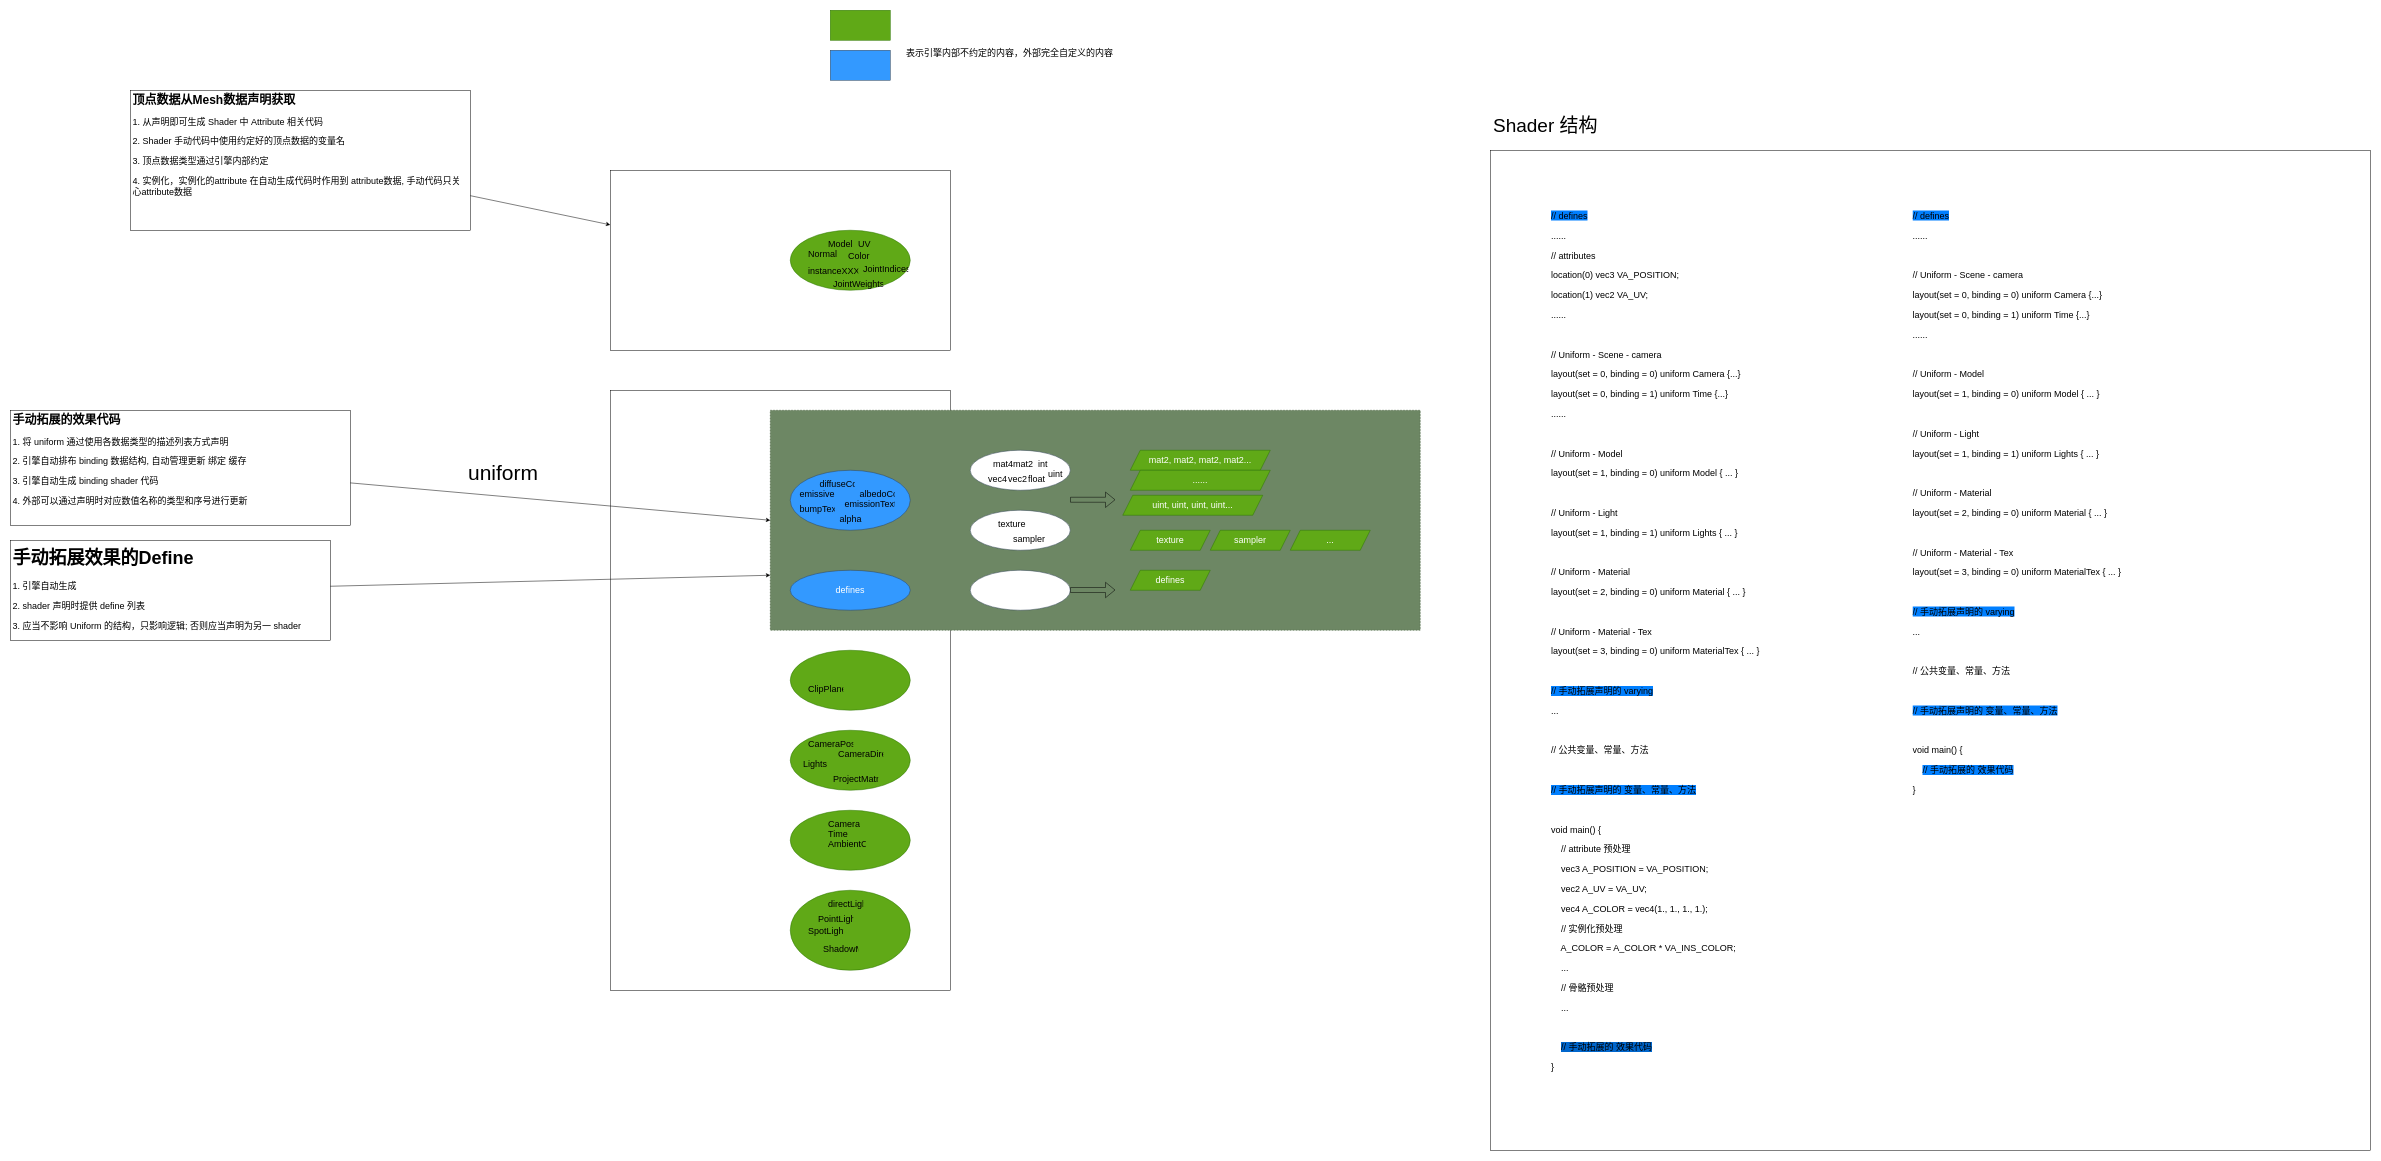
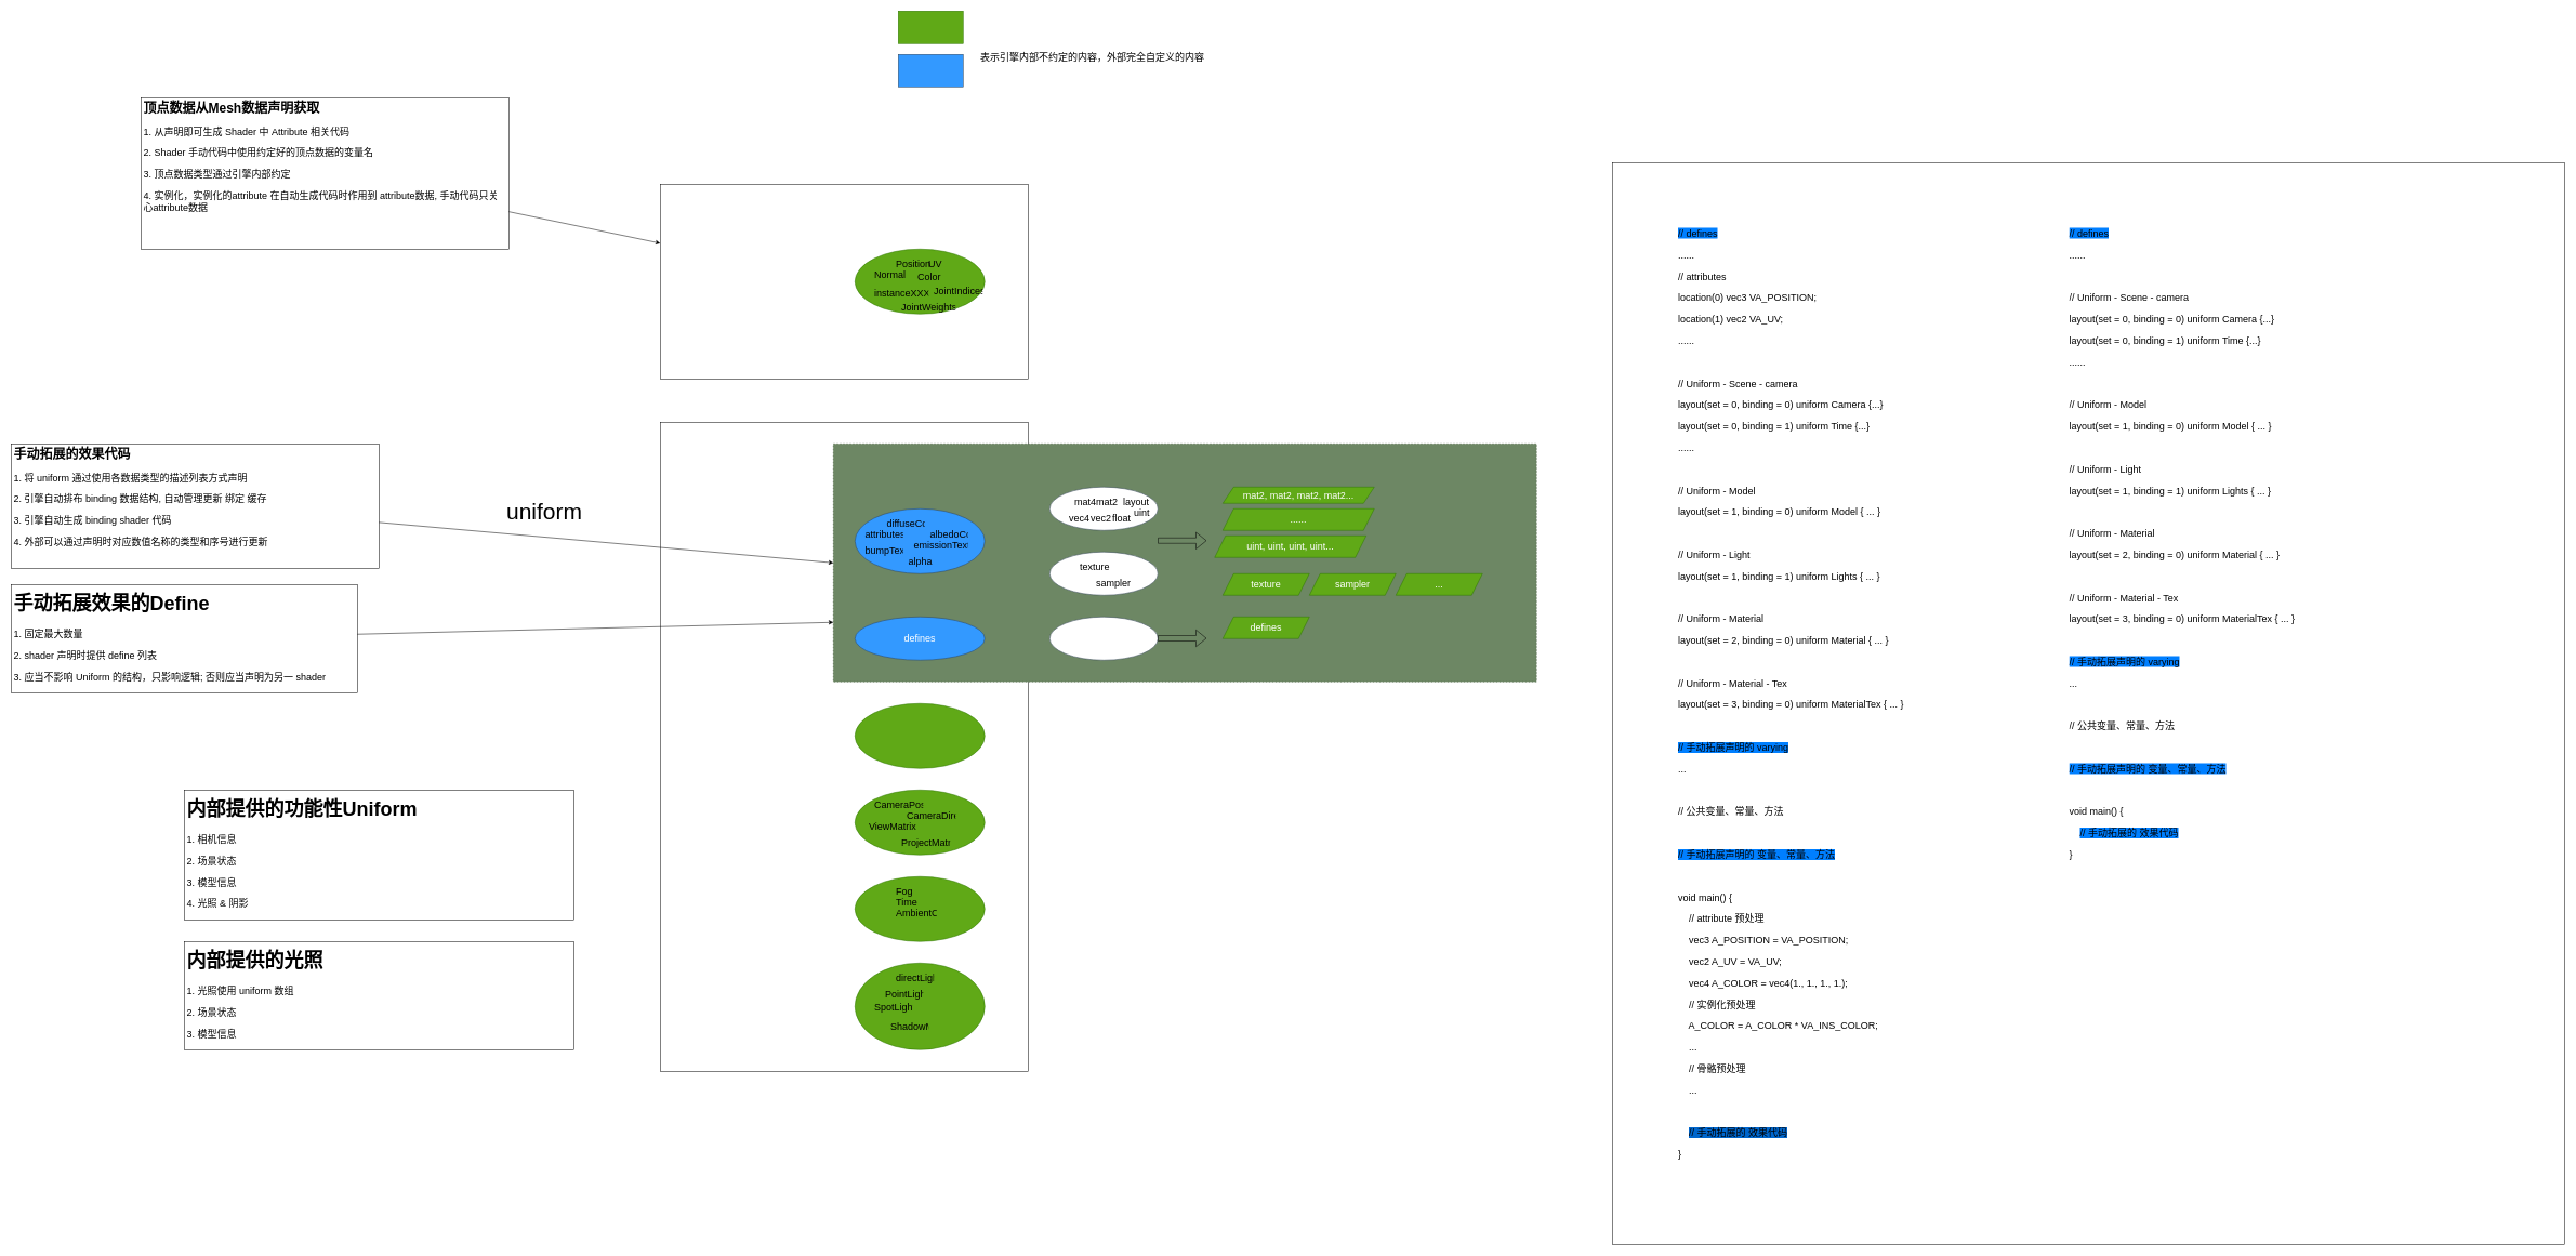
- <mxCell id="73" value="Shader 结构" style="text;strokeColor=none;fillColor=none;align=left;verticalAlign=middle;spacingLeft=4;spacingRight=4;overflow=hidden;points=[[0,0.5],[1,0.5]];portConstraint=eastwest;rotatable=0;fontSize=38;" parent="1" vertex="1"><mxGeometry x="2980" y="220" width="280" height="50" as="geometry" /></mxCell>
- <mxCell id="40" value="Model" style="text;strokeColor=none;fillColor=none;align=left;verticalAlign=middle;spacingLeft=4;spacingRight=4;overflow=hidden;points=[[0,0.5],[1,0.5]];portConstraint=eastwest;rotatable=0;fontSize=18;" parent="1" vertex="1"><mxGeometry x="1650" y="470" width="80" height="30" as="geometry" /></mxCell>
+ <mxCell id="40" value="Position" style="text;strokeColor=none;fillColor=none;align=left;verticalAlign=middle;spacingLeft=4;spacingRight=4;overflow=hidden;points=[[0,0.5],[1,0.5]];portConstraint=eastwest;rotatable=0;fontSize=18;" parent="1" vertex="1"><mxGeometry x="1650" y="470" width="80" height="30" as="geometry" /></mxCell>
- <mxCell id="49" value="mat2, mat2, mat2, mat2..." style="shape=parallelogram;perimeter=parallelogramPerimeter;whiteSpace=wrap;html=1;fixedSize=1;fontSize=18;fillColor=#60a917;fontColor=#ffffff;strokeColor=#2D7600;" parent="1" vertex="1"><mxGeometry x="2260" y="900" width="280" height="40" as="geometry" /></mxCell>
+ <mxCell id="49" value="mat2, mat2, mat2, mat2..." style="shape=parallelogram;perimeter=parallelogramPerimeter;whiteSpace=wrap;html=1;fixedSize=1;fontSize=18;fillColor=#60a917;fontColor=#ffffff;strokeColor=#2D7600;" parent="1" vertex="1"><mxGeometry x="2260" y="900" width="280" height="30" as="geometry" /></mxCell>
- <mxCell id="21" value="int" style="text;strokeColor=none;fillColor=none;align=left;verticalAlign=middle;spacingLeft=4;spacingRight=4;overflow=hidden;points=[[0,0.5],[1,0.5]];portConstraint=eastwest;rotatable=0;fontSize=18;" parent="1" vertex="1"><mxGeometry x="2070" y="910" width="80" height="30" as="geometry" /></mxCell>
+ <mxCell id="21" value="layout" style="text;strokeColor=none;fillColor=none;align=left;verticalAlign=middle;spacingLeft=4;spacingRight=4;overflow=hidden;points=[[0,0.5],[1,0.5]];portConstraint=eastwest;rotatable=0;fontSize=18;" parent="1" vertex="1"><mxGeometry x="2070" y="910" width="80" height="30" as="geometry" /></mxCell>
- <mxCell id="7" value="emissiveColor" style="text;strokeColor=none;fillColor=none;align=left;verticalAlign=middle;spacingLeft=4;spacingRight=4;overflow=hidden;points=[[0,0.5],[1,0.5]];portConstraint=eastwest;rotatable=0;fontSize=18;" parent="1" vertex="1"><mxGeometry x="1593" y="970" width="80" height="30" as="geometry" /></mxCell>
+ <mxCell id="7" value="attributes" style="text;strokeColor=none;fillColor=none;align=left;verticalAlign=middle;spacingLeft=4;spacingRight=4;overflow=hidden;points=[[0,0.5],[1,0.5]];portConstraint=eastwest;rotatable=0;fontSize=18;" parent="1" vertex="1"><mxGeometry x="1593" y="970" width="80" height="30" as="geometry" /></mxCell>
- <mxCell id="67" value="&lt;h1&gt;手动拓展效果的Define&lt;/h1&gt;&lt;p&gt;1. 引擎自动生成&lt;/p&gt;&lt;p&gt;2. shader 声明时提供 define 列表&lt;/p&gt;&lt;p&gt;3. 应当不影响 Uniform 的结构，只影响逻辑; 否则应当声明为另一 shader&lt;/p&gt;&lt;p&gt;&lt;br&gt;&lt;/p&gt;" style="text;html=1;strokeColor=default;fillColor=none;spacing=5;spacingTop=-20;whiteSpace=wrap;overflow=hidden;rounded=0;fontSize=18;" parent="1" vertex="1"><mxGeometry x="20" y="1080" width="640" height="200" as="geometry" /></mxCell>
+ <mxCell id="67" value="&lt;h1&gt;手动拓展效果的Define&lt;/h1&gt;&lt;p&gt;1. 固定最大数量&lt;/p&gt;&lt;p&gt;2. shader 声明时提供 define 列表&lt;/p&gt;&lt;p&gt;3. 应当不影响 Uniform 的结构，只影响逻辑; 否则应当声明为另一 shader&lt;/p&gt;&lt;p&gt;&lt;br&gt;&lt;/p&gt;" style="text;html=1;strokeColor=default;fillColor=none;spacing=5;spacingTop=-20;whiteSpace=wrap;overflow=hidden;rounded=0;fontSize=18;" parent="1" vertex="1"><mxGeometry x="20" y="1080" width="640" height="200" as="geometry" /></mxCell>
- <mxCell id="38" value="ClipPlanes" style="text;strokeColor=none;fillColor=none;align=left;verticalAlign=middle;spacingLeft=4;spacingRight=4;overflow=hidden;points=[[0,0.5],[1,0.5]];portConstraint=eastwest;rotatable=0;fontSize=18;" parent="1" vertex="1"><mxGeometry x="1610" y="1360" width="80" height="30" as="geometry" /></mxCell>
- <mxCell id="35" value="Lights" style="text;strokeColor=none;fillColor=none;align=left;verticalAlign=middle;spacingLeft=4;spacingRight=4;overflow=hidden;points=[[0,0.5],[1,0.5]];portConstraint=eastwest;rotatable=0;fontSize=18;" parent="1" vertex="1"><mxGeometry x="1600" y="1510" width="100" height="30" as="geometry" /></mxCell>
+ <mxCell id="35" value="ViewMatrix" style="text;strokeColor=none;fillColor=none;align=left;verticalAlign=middle;spacingLeft=4;spacingRight=4;overflow=hidden;points=[[0,0.5],[1,0.5]];portConstraint=eastwest;rotatable=0;fontSize=18;" parent="1" vertex="1"><mxGeometry x="1600" y="1510" width="100" height="30" as="geometry" /></mxCell>
+ <mxCell id="68" value="&lt;h1&gt;内部提供的功能性Uniform&lt;/h1&gt;&lt;p&gt;1. 相机信息&lt;/p&gt;&lt;p&gt;2. 场景状态&lt;/p&gt;&lt;p&gt;3. 模型信息&lt;/p&gt;&lt;p&gt;4. 光照 &amp;amp; 阴影&lt;/p&gt;" style="text;html=1;strokeColor=default;fillColor=none;spacing=5;spacingTop=-20;whiteSpace=wrap;overflow=hidden;rounded=0;fontSize=18;" parent="1" vertex="1"><mxGeometry x="340" y="1460" width="720" height="240" as="geometry" /></mxCell>
- <mxCell id="24" value="Camera" style="text;strokeColor=none;fillColor=none;align=left;verticalAlign=middle;spacingLeft=4;spacingRight=4;overflow=hidden;points=[[0,0.5],[1,0.5]];portConstraint=eastwest;rotatable=0;fontSize=18;" parent="1" vertex="1"><mxGeometry x="1650" y="1630" width="80" height="30" as="geometry" /></mxCell>
+ <mxCell id="24" value="Fog" style="text;strokeColor=none;fillColor=none;align=left;verticalAlign=middle;spacingLeft=4;spacingRight=4;overflow=hidden;points=[[0,0.5],[1,0.5]];portConstraint=eastwest;rotatable=0;fontSize=18;" parent="1" vertex="1"><mxGeometry x="1650" y="1630" width="80" height="30" as="geometry" /></mxCell>
+ <mxCell id="69" value="&lt;h1&gt;内部提供的光照&lt;/h1&gt;&lt;p&gt;1. 光照使用 uniform 数组&lt;/p&gt;&lt;p&gt;2. 场景状态&lt;/p&gt;&lt;p&gt;3. 模型信息&lt;/p&gt;&lt;p&gt;&lt;br&gt;&lt;/p&gt;" style="text;html=1;strokeColor=default;fillColor=none;spacing=5;spacingTop=-20;whiteSpace=wrap;overflow=hidden;rounded=0;fontSize=18;" parent="1" vertex="1"><mxGeometry x="340" y="1740" width="720" height="200" as="geometry" /></mxCell>
